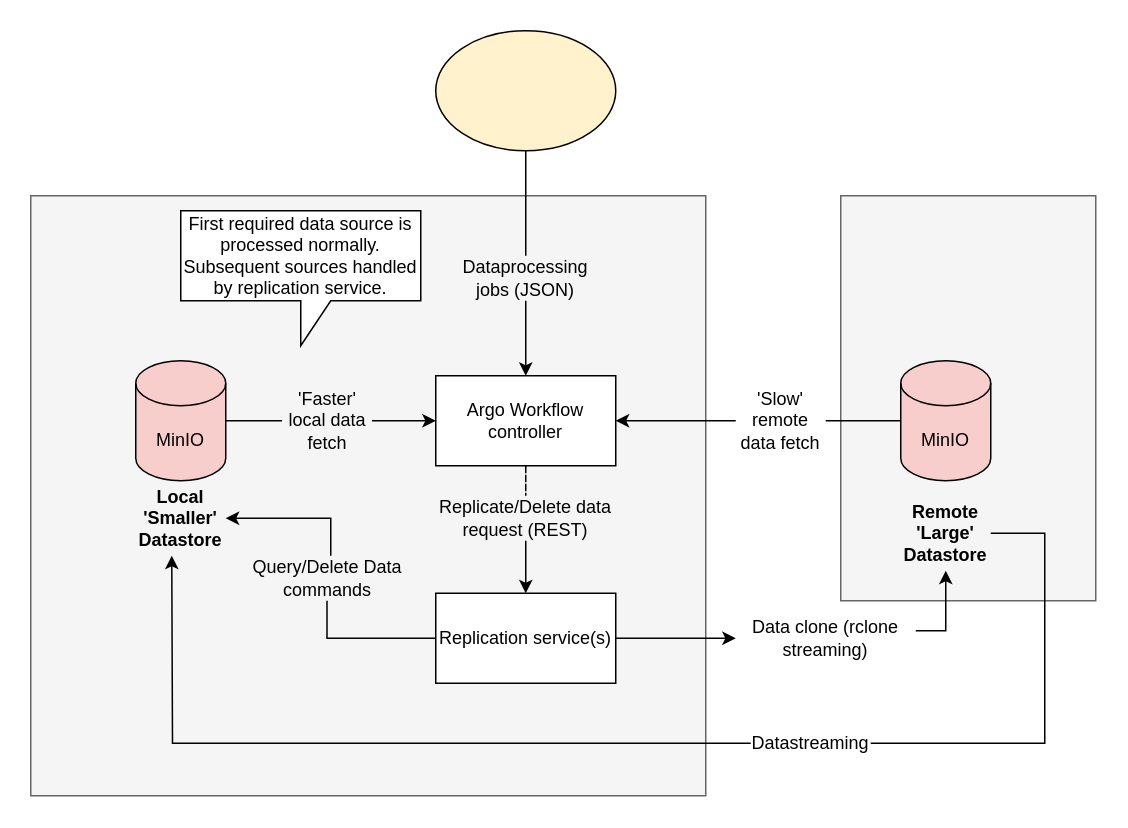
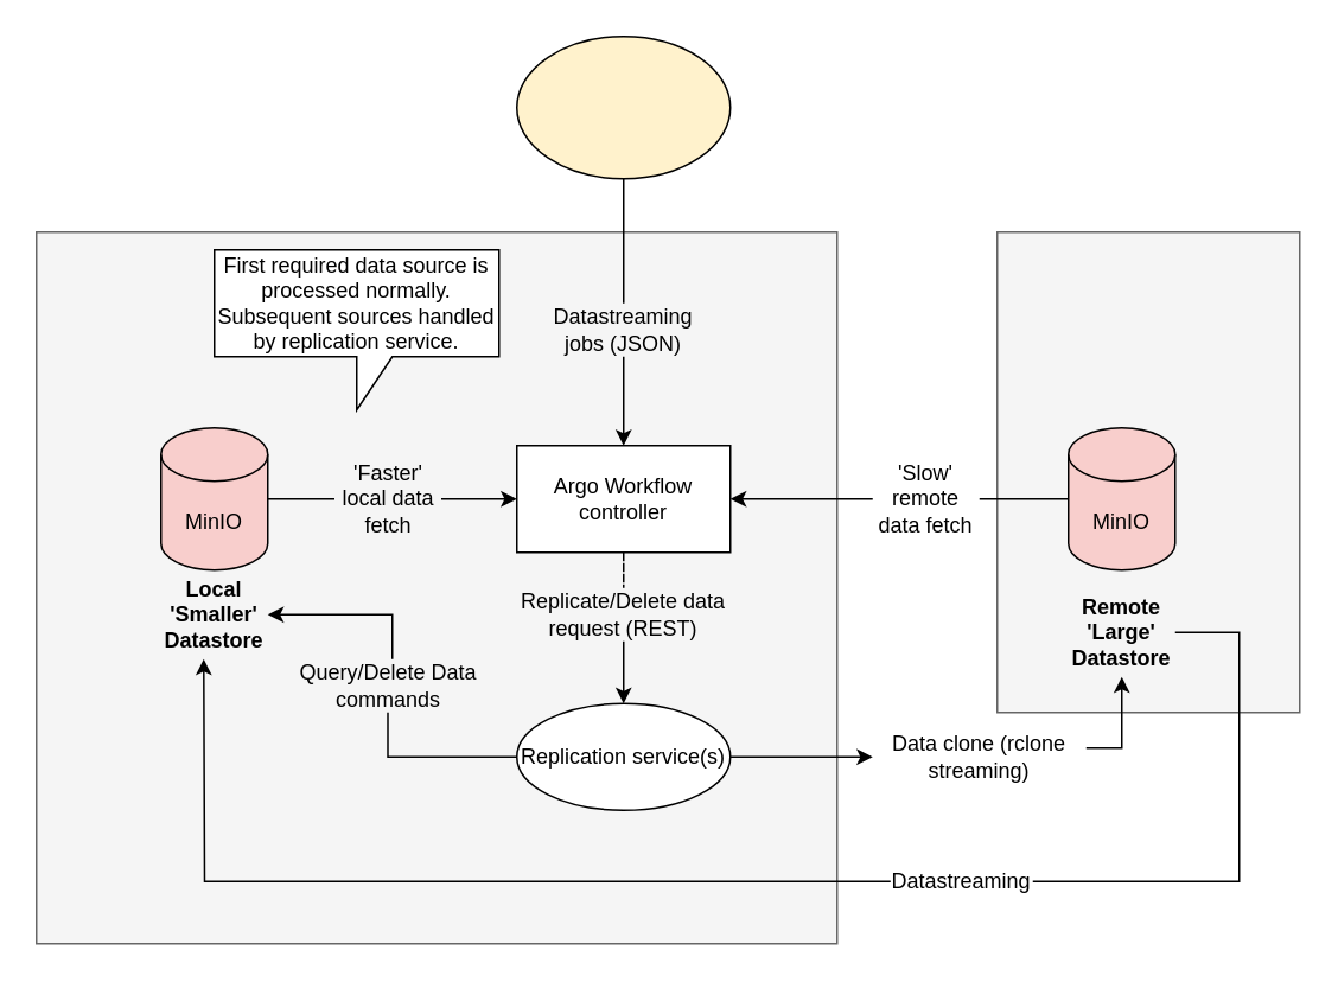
- <mxCell id="15" value="Dataprocessing jobs (JSON)" style="text;html=1;align=center;verticalAlign=middle;whiteSpace=wrap;rounded=0;" vertex="1" parent="1"><mxGeometry x="300" y="170" width="100" height="30" as="geometry" /></mxCell>
+ <mxCell id="15" value="Datastreaming jobs (JSON)" style="text;html=1;align=center;verticalAlign=middle;whiteSpace=wrap;rounded=0;" vertex="1" parent="1"><mxGeometry x="300" y="170" width="100" height="30" as="geometry" /></mxCell>
- <mxCell id="22" value="Replication service(s)" style="rounded=0;whiteSpace=wrap;html=1;" vertex="1" parent="1"><mxGeometry x="290" y="395" width="120" height="60" as="geometry" /></mxCell>
+ <mxCell id="22" value="Replication service(s)" style="ellipse;whiteSpace=wrap;html=1;" vertex="1" parent="1"><mxGeometry x="290" y="395" width="120" height="60" as="geometry" /></mxCell>
